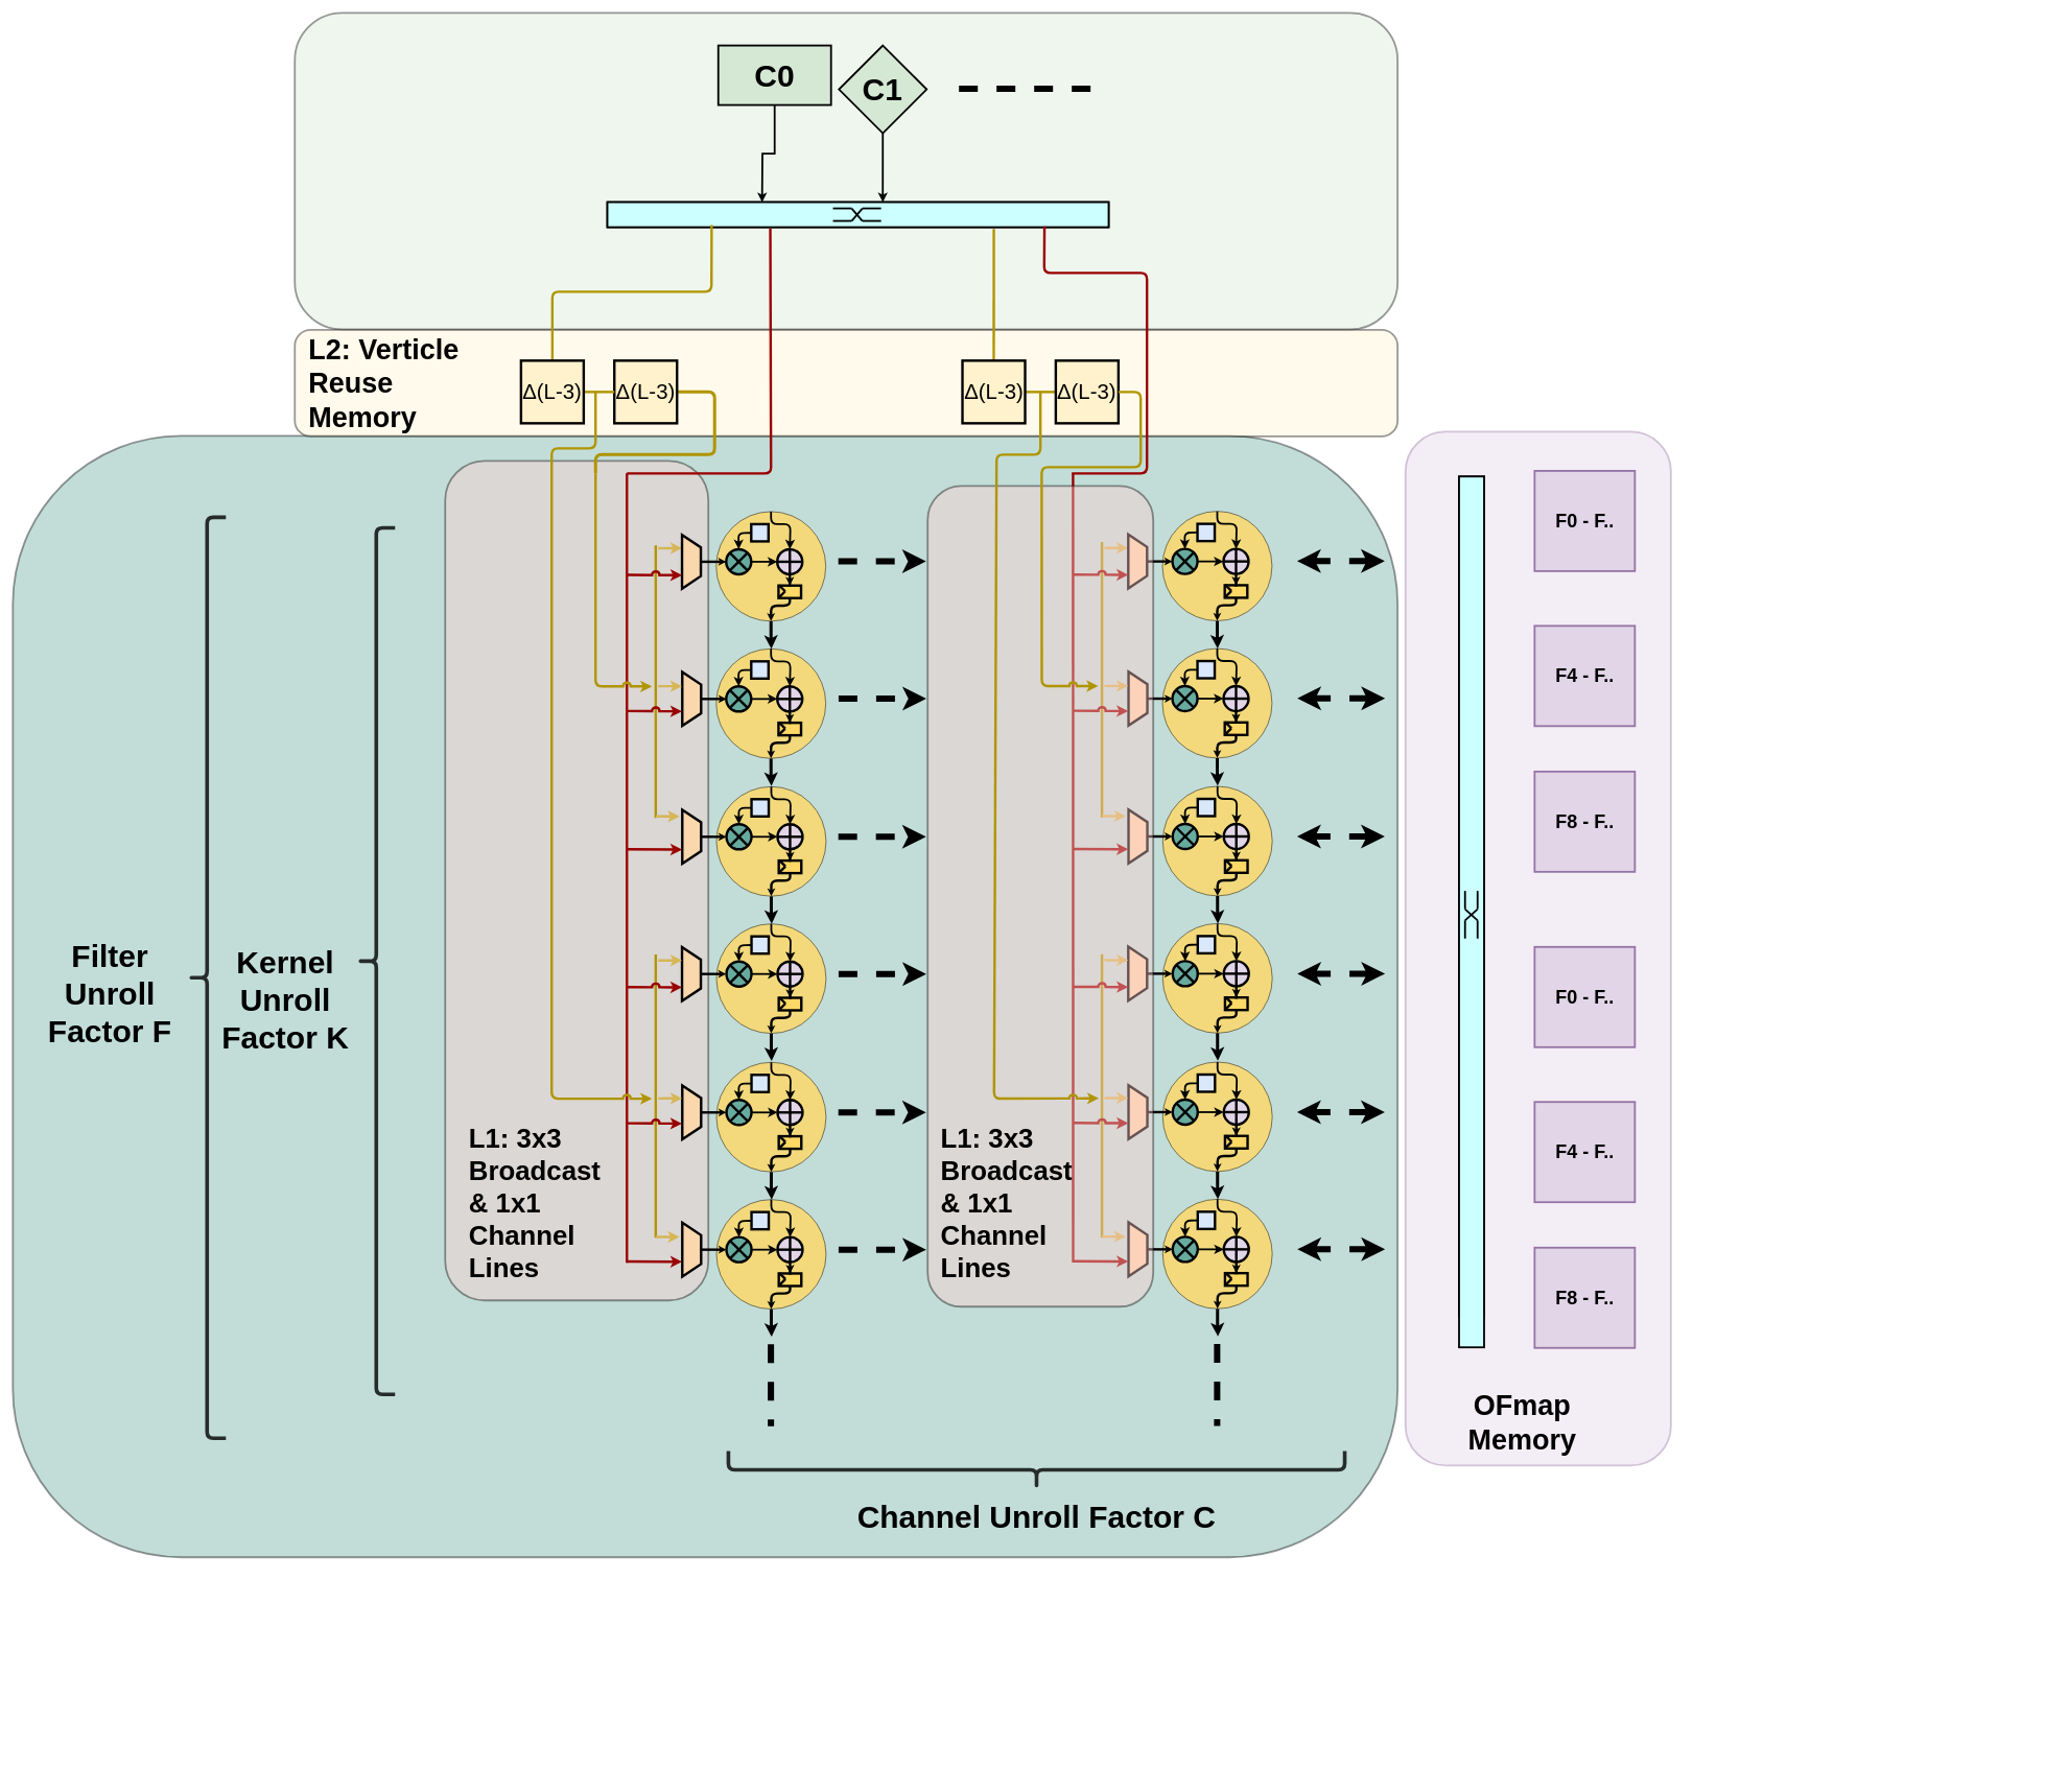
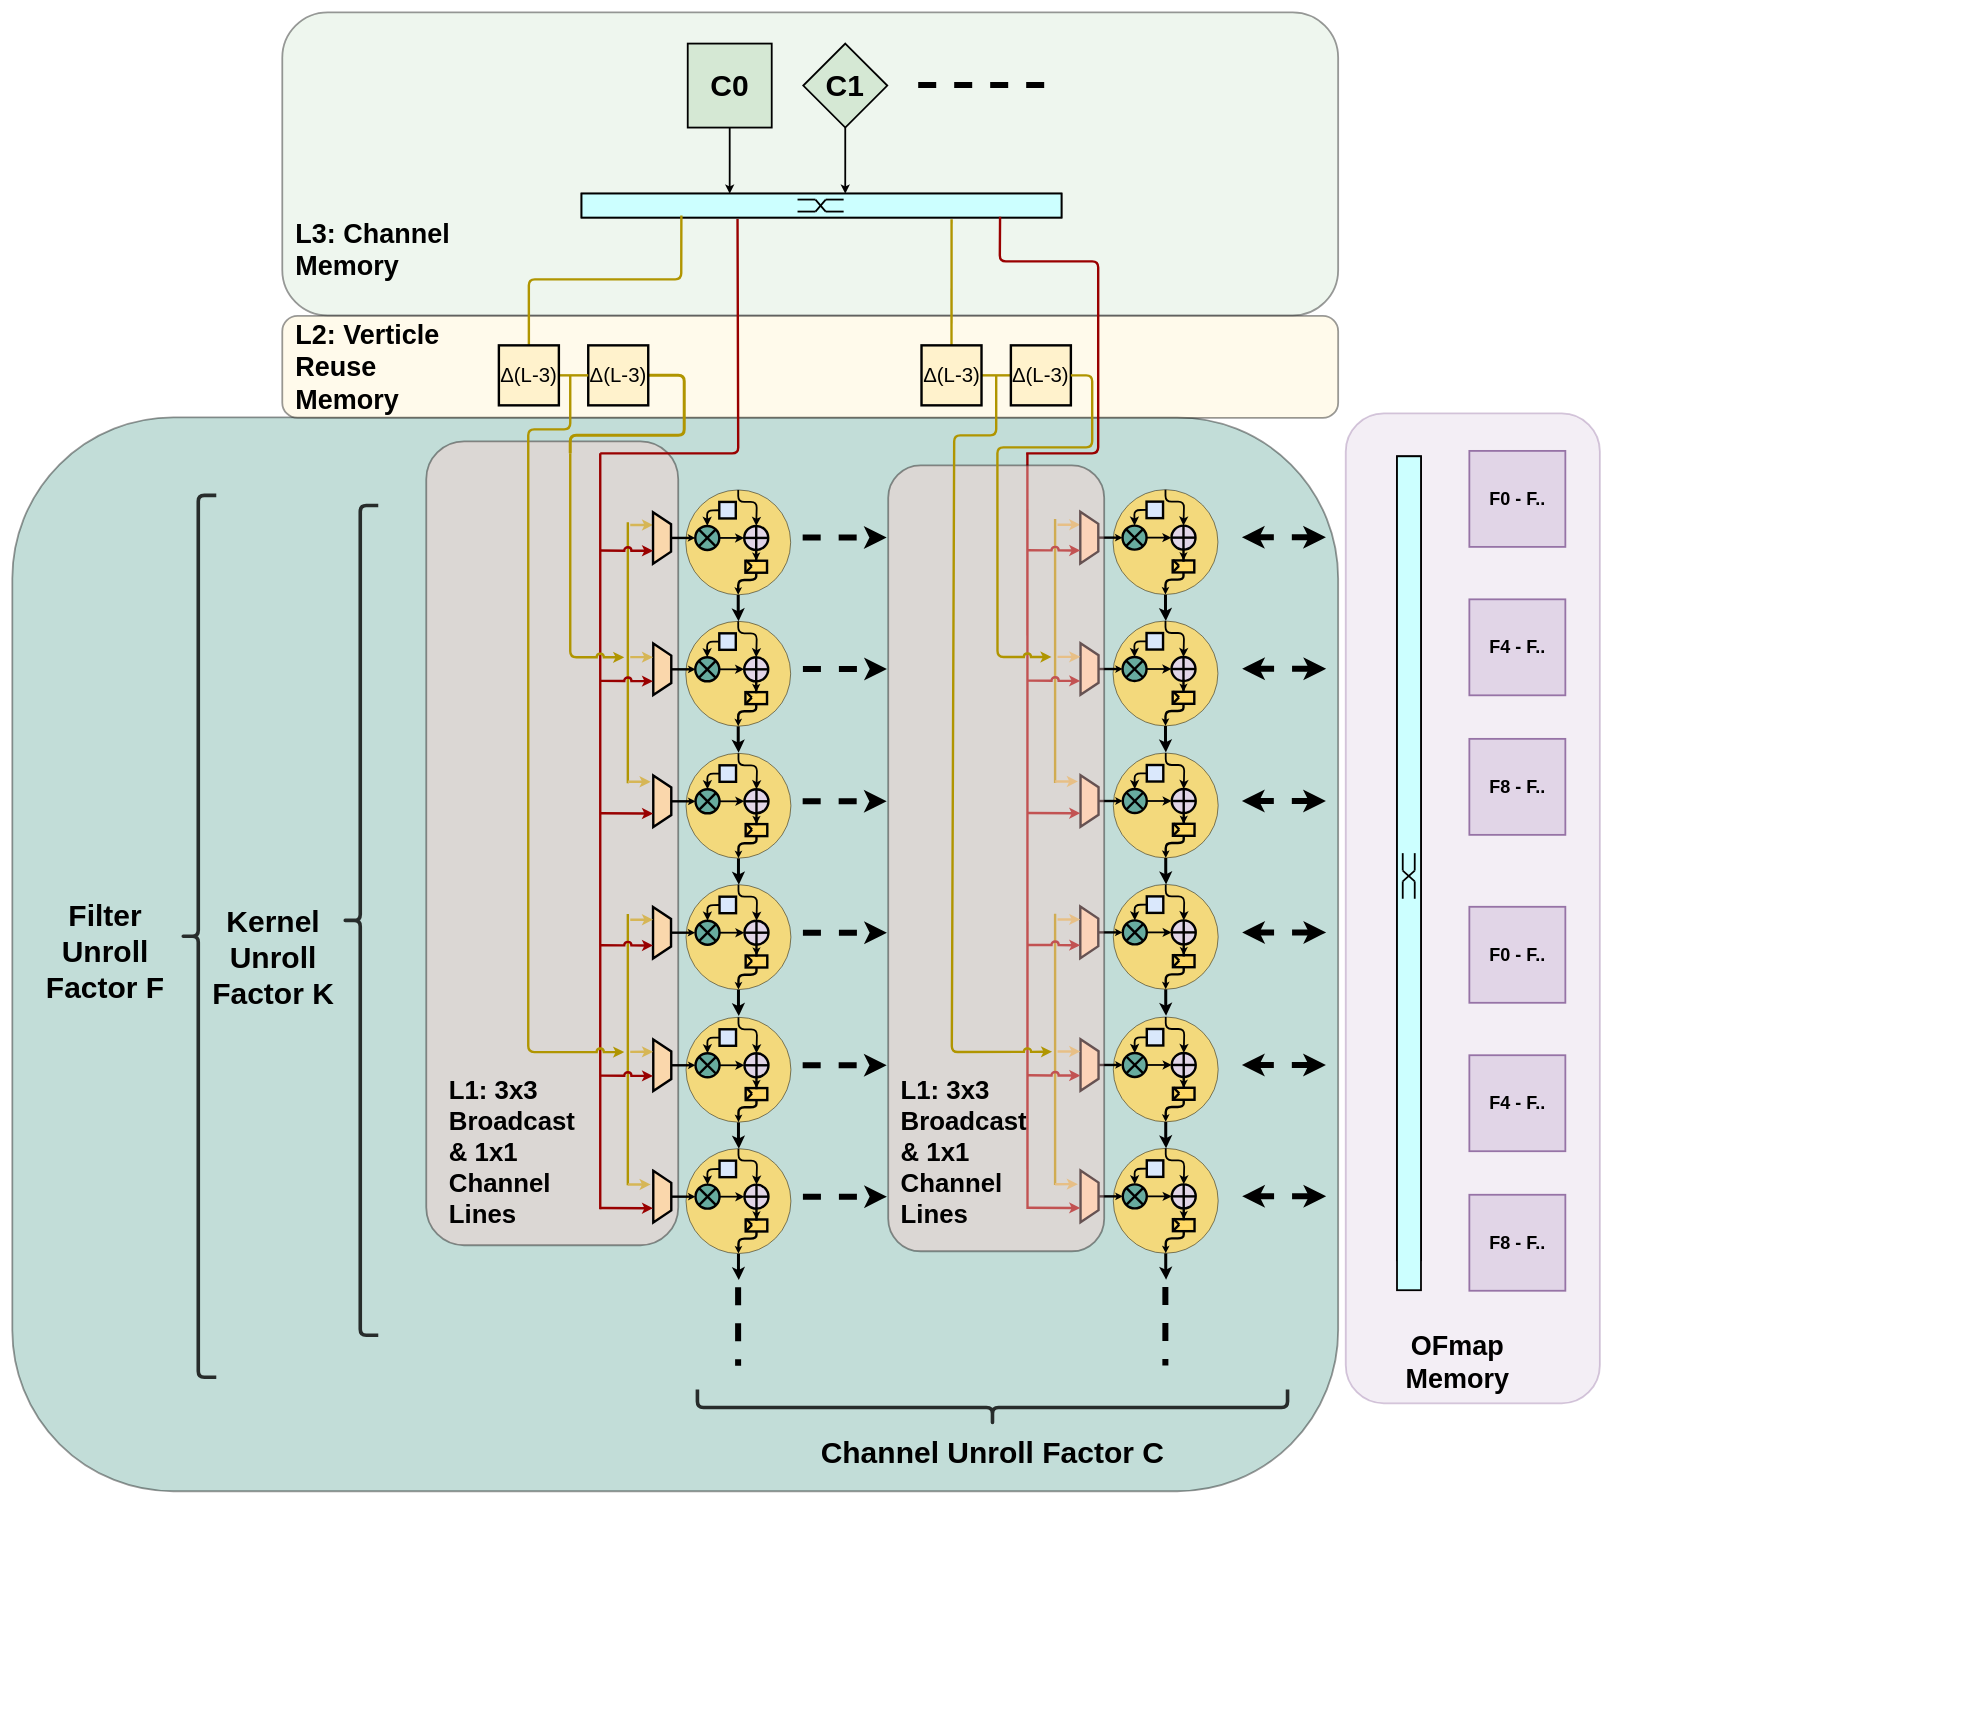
- <mxCell id="16" value="C0" style="whiteSpace=wrap;html=1;aspect=fixed;fillColor=#d5e8d4;strokeColor=#000000;strokeWidth=3;fontSize=50;fontStyle=1" parent="1" vertex="1"><mxGeometry x="1145.84" y="72" width="180" height="95" as="geometry" /></mxCell>
+ <mxCell id="16" value="C0" style="whiteSpace=wrap;html=1;aspect=fixed;fillColor=#d5e8d4;strokeColor=#000000;strokeWidth=3;fontSize=50;fontStyle=1" parent="1" vertex="1"><mxGeometry x="1145.84" y="72" width="140" height="140" as="geometry" /></mxCell>
+ <mxCell id="23" value="L3: Channel Memory" style="text;html=1;strokeColor=none;fillColor=none;align=left;verticalAlign=middle;whiteSpace=wrap;rounded=0;glass=0;fontSize=45;fontStyle=1" parent="1" vertex="1"><mxGeometry x="490" y="321" width="270" height="190" as="geometry" /></mxCell>
